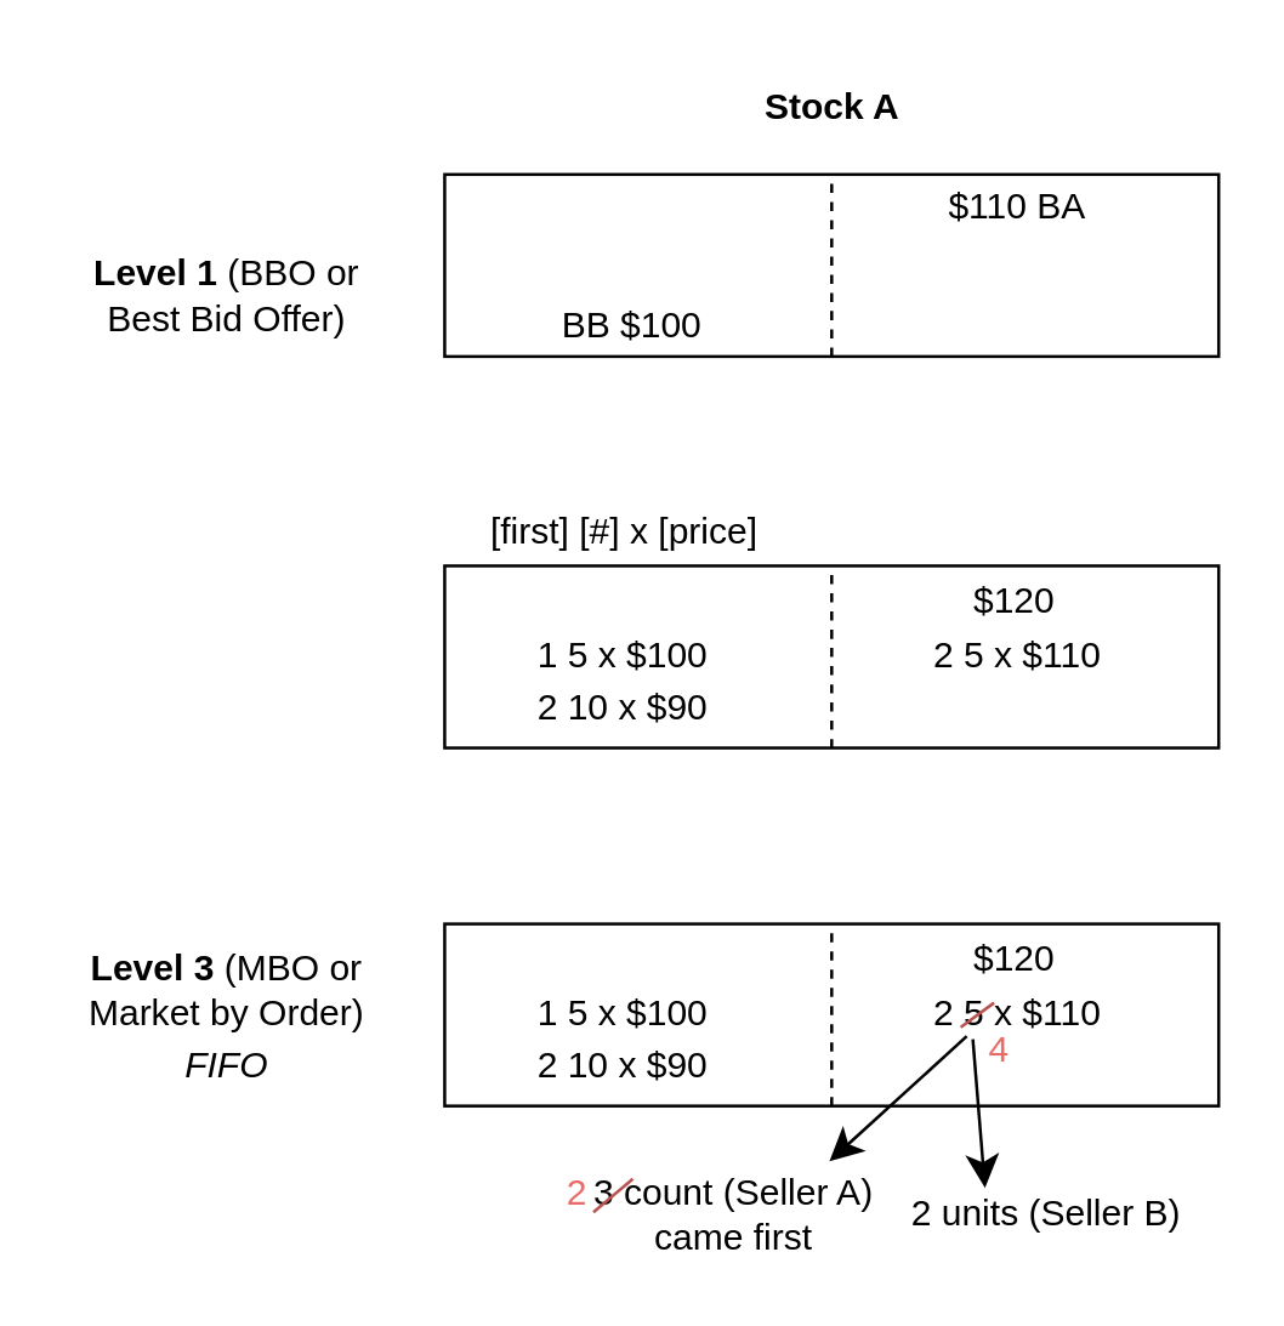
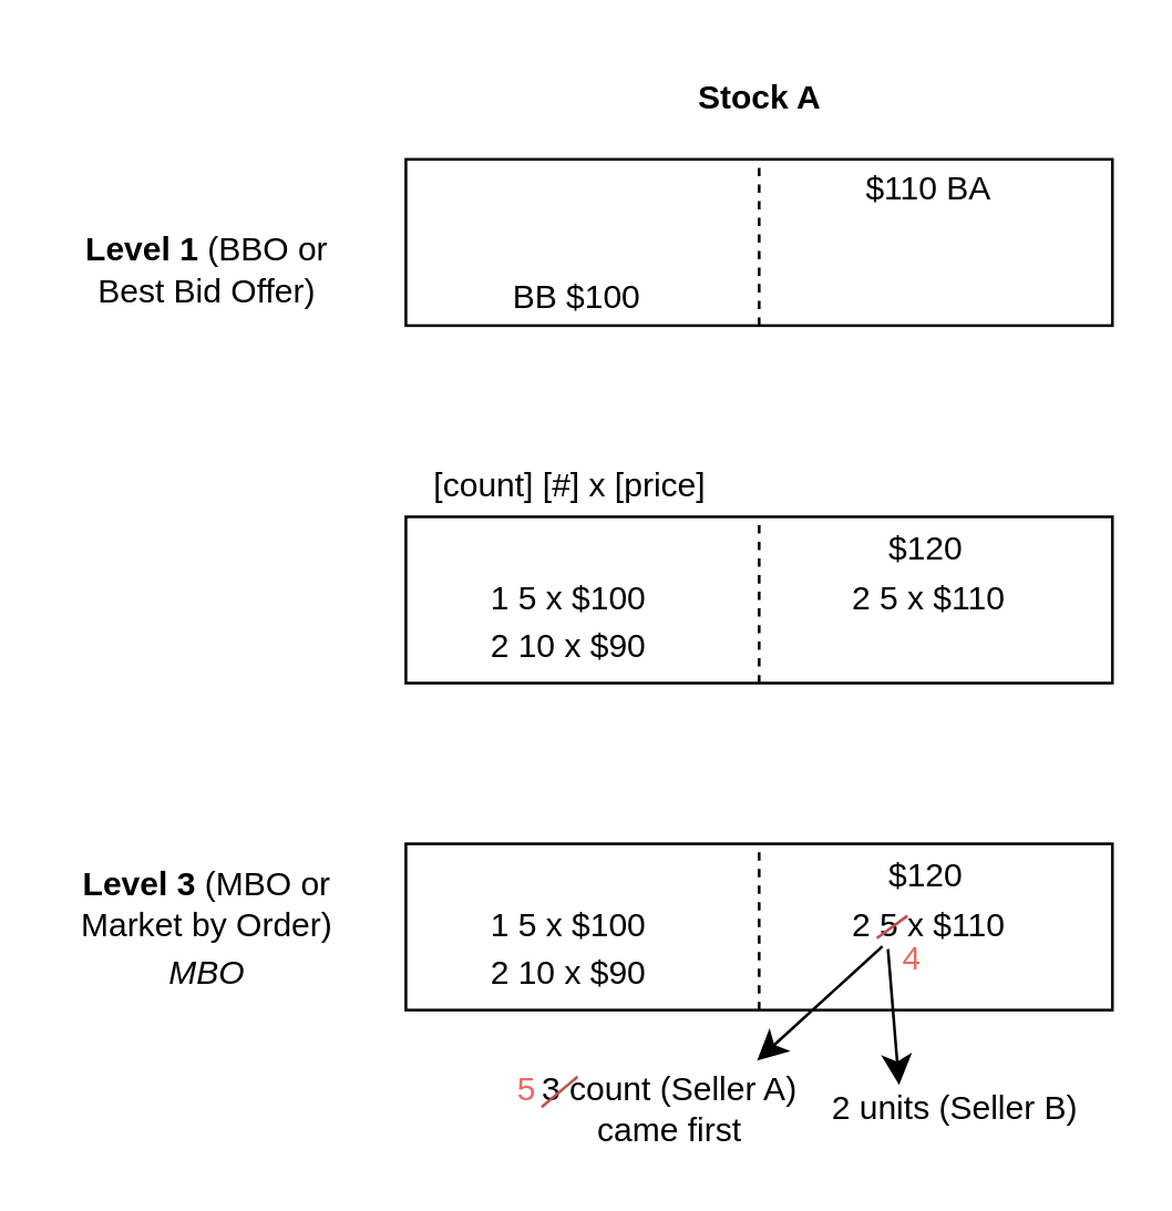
- <mxCell id="14" value="[first] [#] x [price]" style="text;html=1;align=center;verticalAlign=middle;whiteSpace=wrap;rounded=0;" vertex="1" parent="1"><mxGeometry x="150.5" y="160" width="109" height="30" as="geometry" /></mxCell>
+ <mxCell id="14" value="[count] [#] x [price]" style="text;html=1;align=center;verticalAlign=middle;whiteSpace=wrap;rounded=0;" vertex="1" parent="1"><mxGeometry x="150.5" y="160" width="109" height="30" as="geometry" /></mxCell>
- <mxCell id="22" value="&lt;i&gt;FIFO&lt;/i&gt;" style="text;html=1;align=center;verticalAlign=middle;whiteSpace=wrap;rounded=0;" vertex="1" parent="1"><mxGeometry x="20" y="336" width="109" height="30" as="geometry" /></mxCell>
+ <mxCell id="22" value="&lt;i&gt;MBO&lt;/i&gt;" style="text;html=1;align=center;verticalAlign=middle;whiteSpace=wrap;rounded=0;" vertex="1" parent="1"><mxGeometry x="20" y="336" width="109" height="30" as="geometry" /></mxCell>
- <mxCell id="28" value="&lt;font style=&quot;color: rgb(234, 107, 102);&quot;&gt;2&lt;/font&gt;" style="text;html=1;align=center;verticalAlign=middle;whiteSpace=wrap;rounded=0;" vertex="1" parent="1"><mxGeometry x="160" y="378" width="60" height="30" as="geometry" /></mxCell>
+ <mxCell id="28" value="&lt;font style=&quot;color: rgb(234, 107, 102);&quot;&gt;5&lt;/font&gt;" style="text;html=1;align=center;verticalAlign=middle;whiteSpace=wrap;rounded=0;" vertex="1" parent="1"><mxGeometry x="160" y="378" width="60" height="30" as="geometry" /></mxCell>
